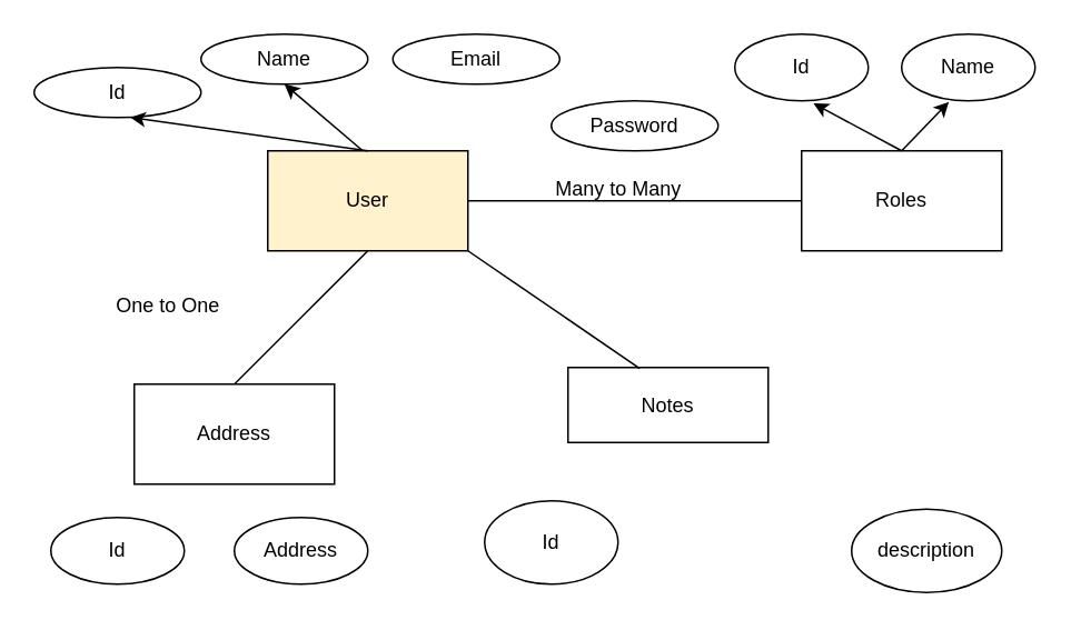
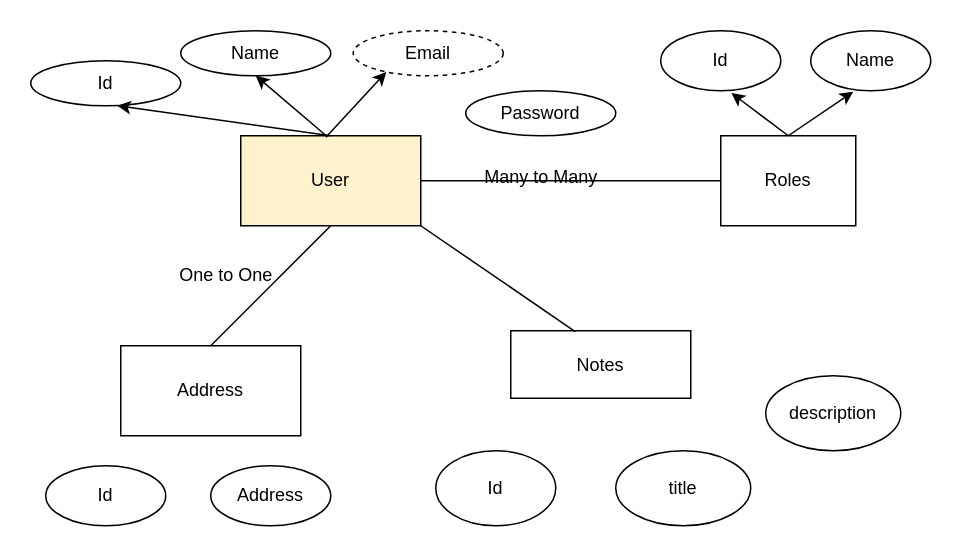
- <mxCell id="5" value="Email" style="ellipse;whiteSpace=wrap;html=1;" vertex="1" parent="1"><mxGeometry x="235" y="20" width="100" height="30" as="geometry" /></mxCell>
+ <mxCell id="5" value="Email" style="ellipse;whiteSpace=wrap;html=1;dashed=1;" vertex="1" parent="1"><mxGeometry x="235" y="20" width="100" height="30" as="geometry" /></mxCell>
+ <mxCell id="8" value="" style="endArrow=classic;html=1;rounded=0;entryX=0.22;entryY=0.917;entryDx=0;entryDy=0;entryPerimeter=0;exitX=0.473;exitY=0.016;exitDx=0;exitDy=0;exitPerimeter=0;" edge="1" parent="1" source="2" target="5"><mxGeometry width="50" height="50" relative="1" as="geometry"><mxPoint x="261" y="100" as="sourcePoint" /><mxPoint x="179" y="50" as="targetPoint" /></mxGeometry></mxCell>
- <mxCell id="6" value="Password" style="ellipse;whiteSpace=wrap;html=1;" vertex="1" parent="1"><mxGeometry x="330" y="60" width="100" height="30" as="geometry" /></mxCell>
+ <mxCell id="6" value="Password" style="ellipse;whiteSpace=wrap;html=1;" vertex="1" parent="1"><mxGeometry x="310" y="60" width="100" height="30" as="geometry" /></mxCell>
- <mxCell id="16" value="Many to Many" style="text;html=1;align=center;verticalAlign=middle;resizable=0;points=[];autosize=1;strokeColor=none;fillColor=none;" vertex="1" parent="1"><mxGeometry x="320" y="98" width="100" height="30" as="geometry" /></mxCell>
+ <mxCell id="16" value="Many to Many" style="text;html=1;align=center;verticalAlign=middle;resizable=0;points=[];autosize=1;strokeColor=none;fillColor=none;" vertex="1" parent="1"><mxGeometry x="310" y="103" width="100" height="30" as="geometry" /></mxCell>
- <mxCell id="10" value="Roles" style="rounded=0;whiteSpace=wrap;html=1;" vertex="1" parent="1"><mxGeometry x="480" y="90" width="120" height="60" as="geometry" /></mxCell>
+ <mxCell id="10" value="Roles" style="rounded=0;whiteSpace=wrap;html=1;" vertex="1" parent="1"><mxGeometry x="480" y="90" width="90" height="60" as="geometry" /></mxCell>
- <mxCell id="21" value="One to One" style="text;html=1;align=center;verticalAlign=middle;resizable=0;points=[];autosize=1;strokeColor=none;fillColor=none;" vertex="1" parent="1"><mxGeometry x="55" y="168" width="90" height="30" as="geometry" /></mxCell>
+ <mxCell id="21" value="One to One" style="text;html=1;align=center;verticalAlign=middle;resizable=0;points=[];autosize=1;strokeColor=none;fillColor=none;" vertex="1" parent="1"><mxGeometry x="105" y="168" width="90" height="30" as="geometry" /></mxCell>
+ <mxCell id="24" value="title" style="ellipse;whiteSpace=wrap;html=1;" vertex="1" parent="1"><mxGeometry x="410" y="300" width="90" height="50" as="geometry" /></mxCell>
- <mxCell id="25" value="description" style="ellipse;whiteSpace=wrap;html=1;" vertex="1" parent="1"><mxGeometry x="510" y="305" width="90" height="50" as="geometry" /></mxCell>
+ <mxCell id="25" value="description" style="ellipse;whiteSpace=wrap;html=1;" vertex="1" parent="1"><mxGeometry x="510" y="250" width="90" height="50" as="geometry" /></mxCell>
